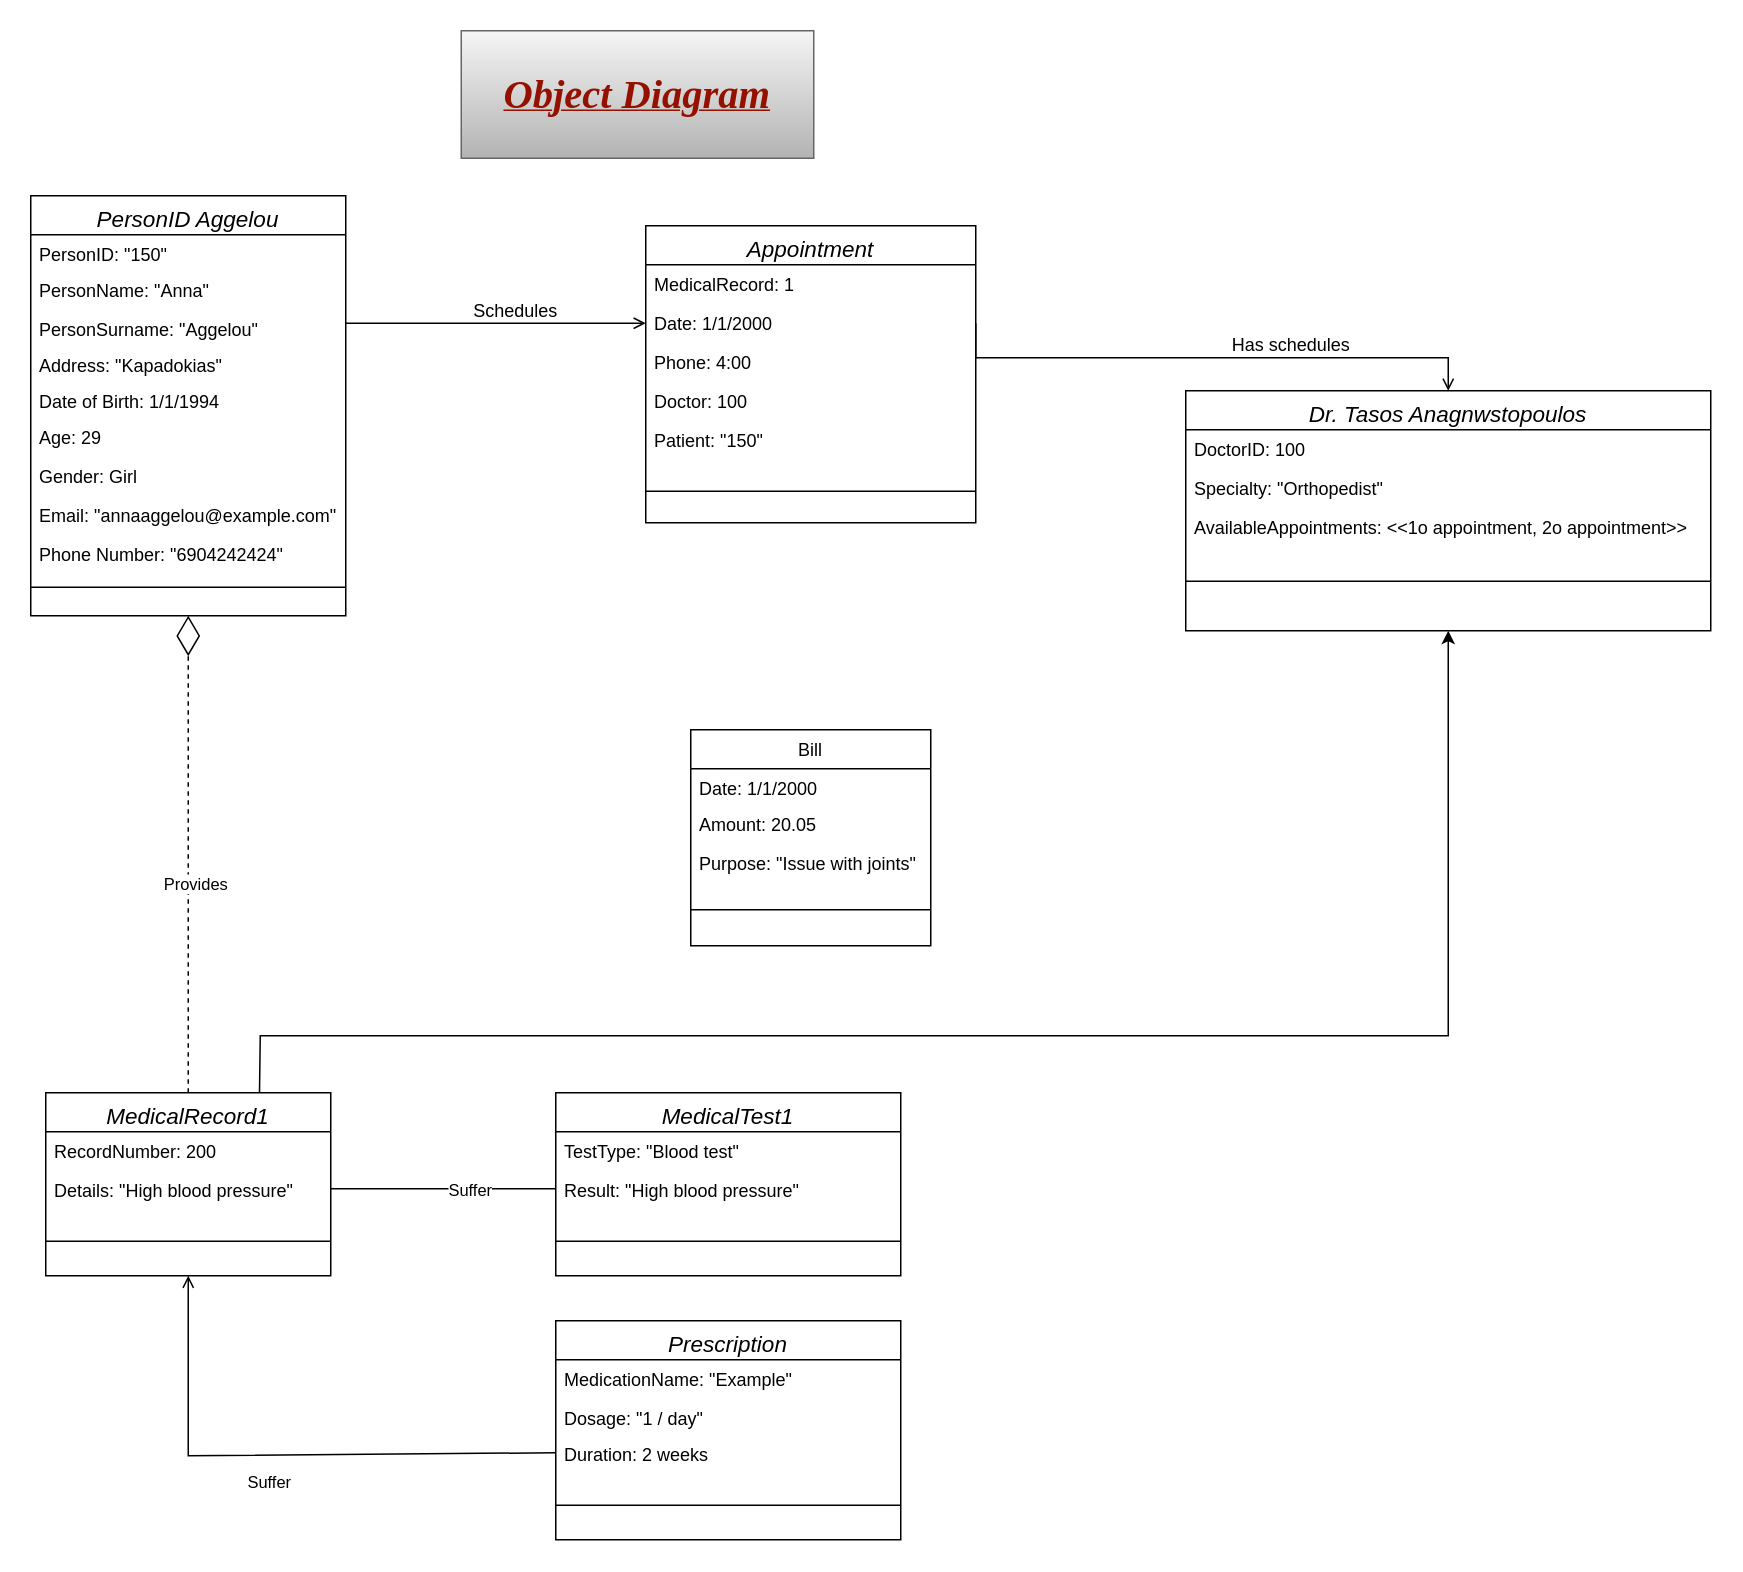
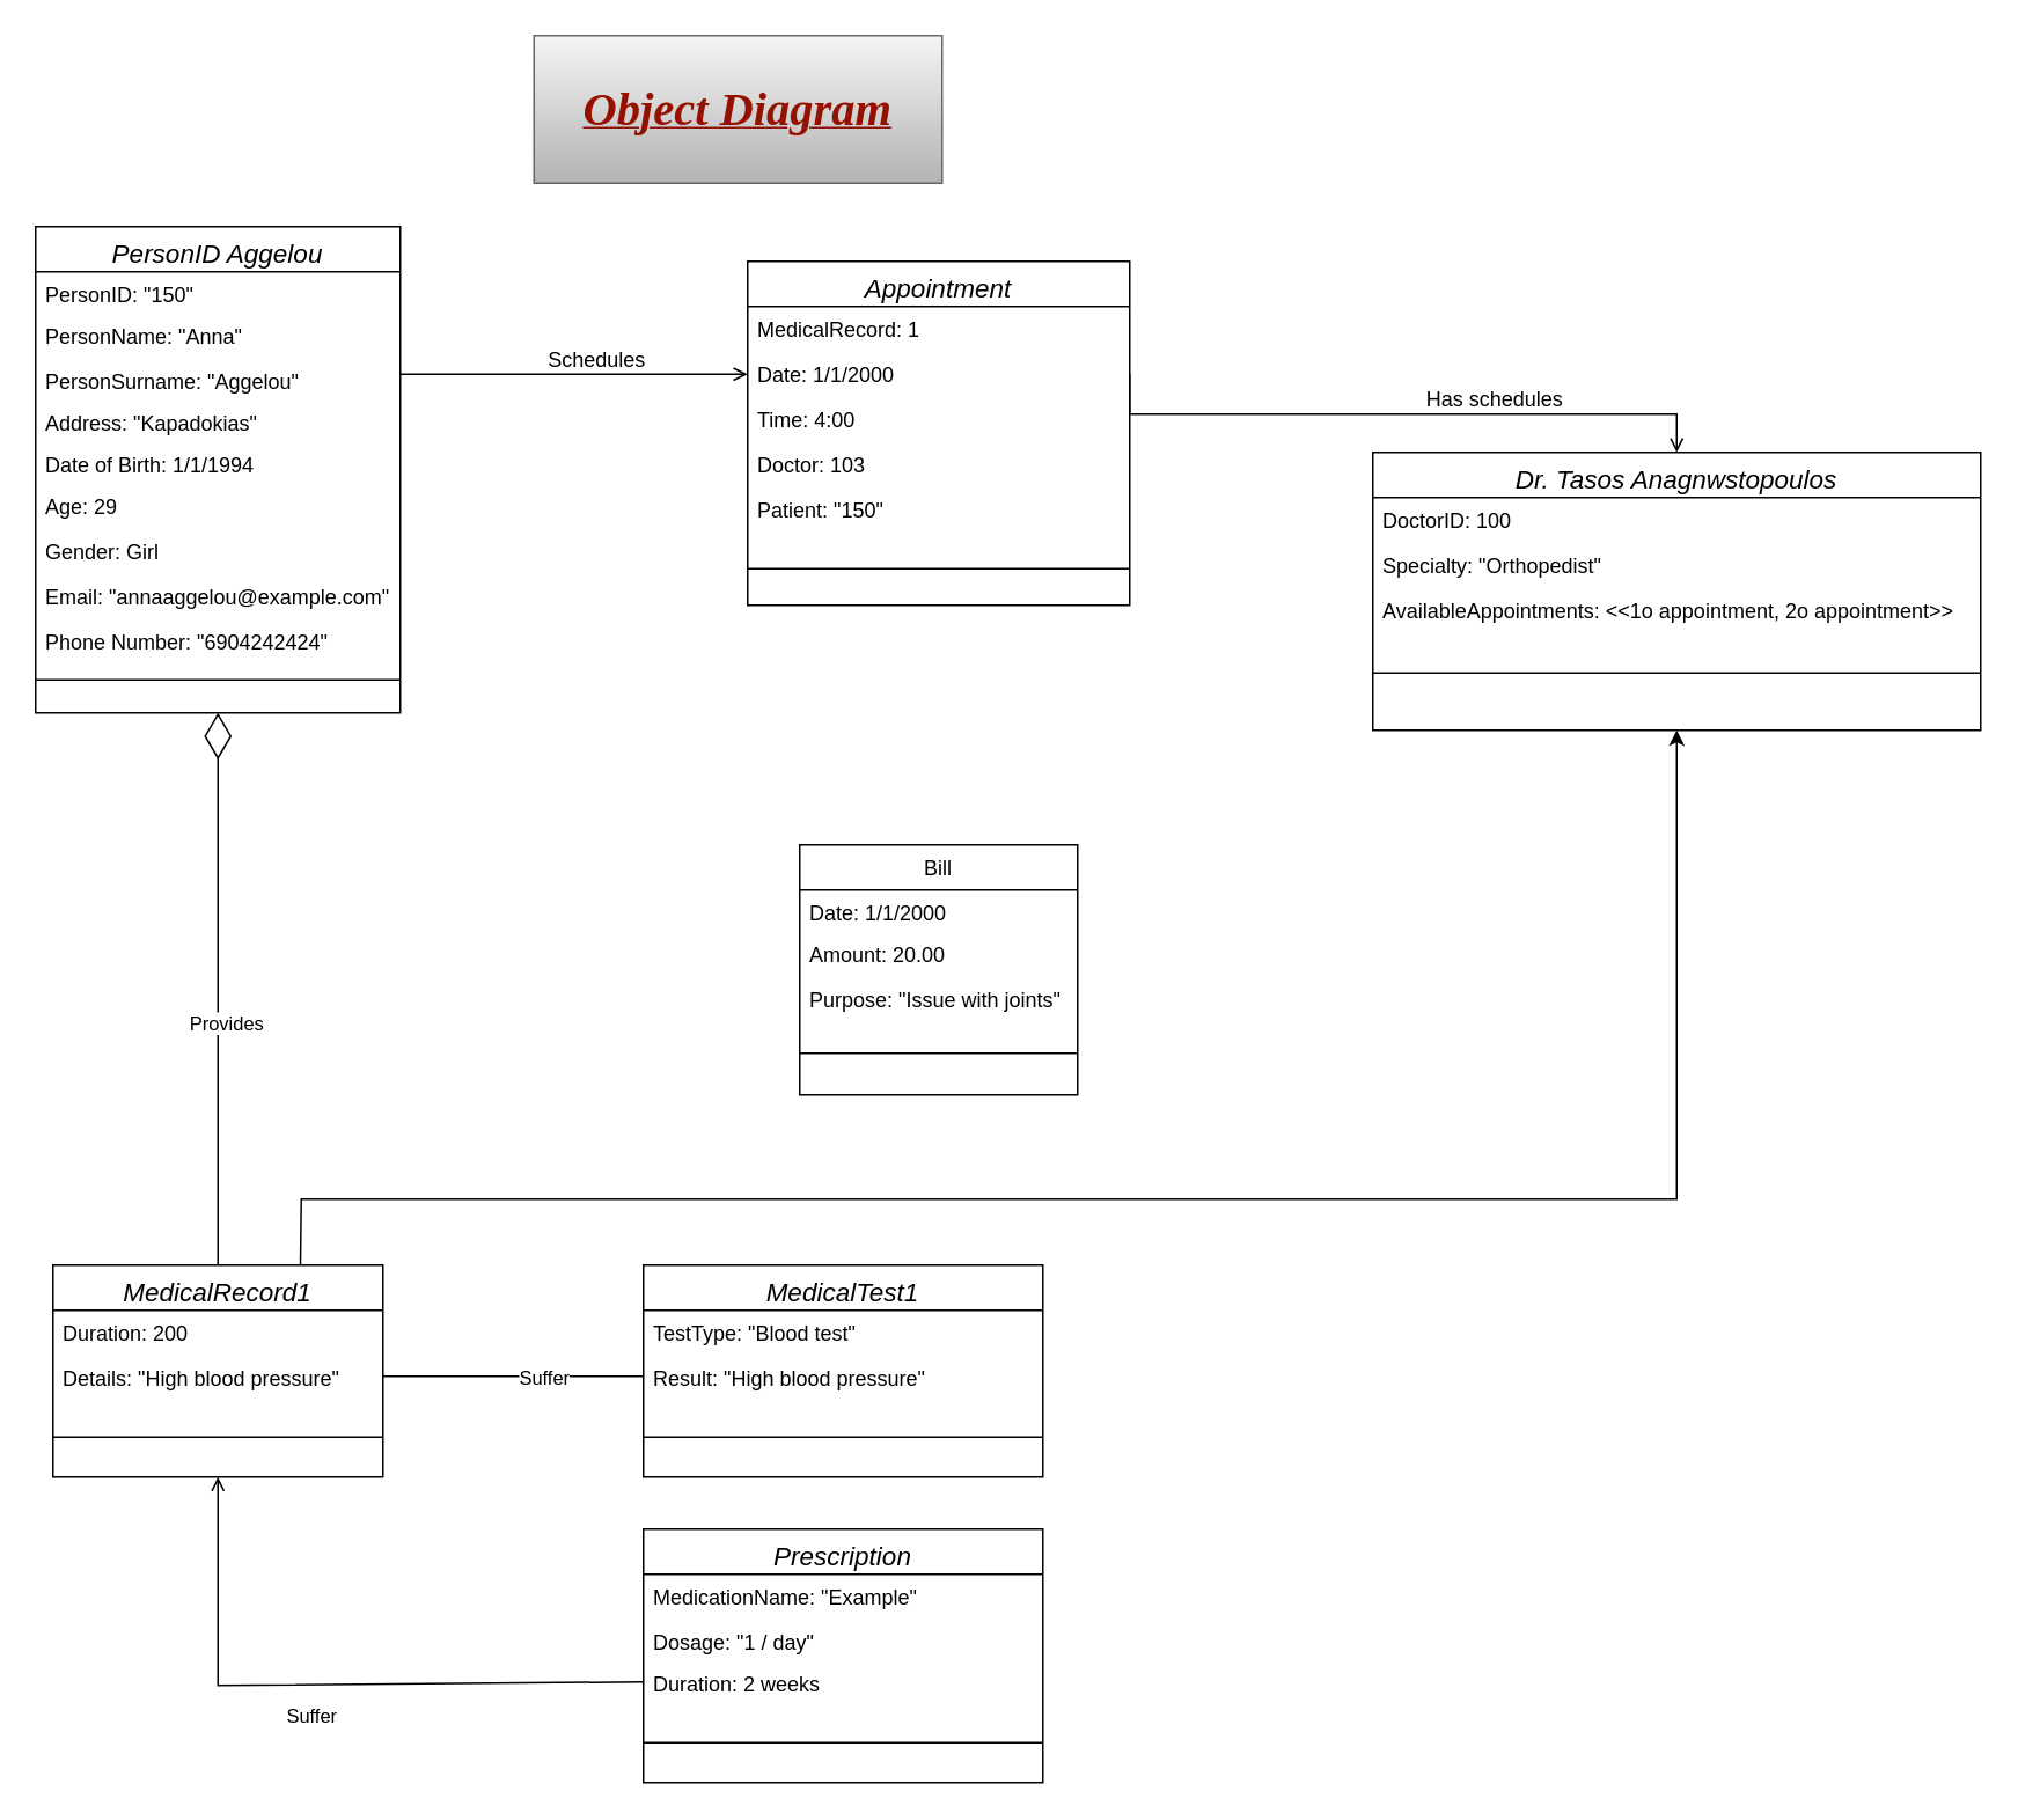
- <mxCell id="20" value="Phone: 4:00" style="text;align=left;verticalAlign=top;spacingLeft=4;spacingRight=4;overflow=hidden;rotatable=0;points=[[0,0.5],[1,0.5]];portConstraint=eastwest;rounded=0;shadow=0;html=0;" vertex="1" parent="17"><mxGeometry y="78" width="220" height="26" as="geometry" /></mxCell>
+ <mxCell id="20" value="Time: 4:00" style="text;align=left;verticalAlign=top;spacingLeft=4;spacingRight=4;overflow=hidden;rotatable=0;points=[[0,0.5],[1,0.5]];portConstraint=eastwest;rounded=0;shadow=0;html=0;" vertex="1" parent="17"><mxGeometry y="78" width="220" height="26" as="geometry" /></mxCell>
- <mxCell id="21" value="Doctor: 100" style="text;align=left;verticalAlign=top;spacingLeft=4;spacingRight=4;overflow=hidden;rotatable=0;points=[[0,0.5],[1,0.5]];portConstraint=eastwest;rounded=0;shadow=0;html=0;" vertex="1" parent="17"><mxGeometry y="104" width="220" height="26" as="geometry" /></mxCell>
+ <mxCell id="21" value="Doctor: 103" style="text;align=left;verticalAlign=top;spacingLeft=4;spacingRight=4;overflow=hidden;rotatable=0;points=[[0,0.5],[1,0.5]];portConstraint=eastwest;rounded=0;shadow=0;html=0;" vertex="1" parent="17"><mxGeometry y="104" width="220" height="26" as="geometry" /></mxCell>
- <mxCell id="41" value="" style="endArrow=diamondThin;endFill=0;endSize=24;html=1;rounded=0;exitX=0.5;exitY=0;exitDx=0;exitDy=0;entryX=0.5;entryY=1;entryDx=0;entryDy=0;dashed=1;" edge="1" parent="1" source="37" target="2"><mxGeometry width="160" relative="1" as="geometry"><mxPoint x="120" y="480" as="sourcePoint" /><mxPoint x="280" y="480" as="targetPoint" /></mxGeometry></mxCell>
+ <mxCell id="41" value="" style="endArrow=diamondThin;endFill=0;endSize=24;html=1;rounded=0;exitX=0.5;exitY=0;exitDx=0;exitDy=0;entryX=0.5;entryY=1;entryDx=0;entryDy=0;" edge="1" parent="1" source="37" target="2"><mxGeometry width="160" relative="1" as="geometry"><mxPoint x="120" y="480" as="sourcePoint" /><mxPoint x="280" y="480" as="targetPoint" /></mxGeometry></mxCell>
- <mxCell id="34" value="Amount: 20.05" style="text;align=left;verticalAlign=top;spacingLeft=4;spacingRight=4;overflow=hidden;rotatable=0;points=[[0,0.5],[1,0.5]];portConstraint=eastwest;rounded=0;shadow=0;html=0;" vertex="1" parent="32"><mxGeometry y="50" width="160" height="26" as="geometry" /></mxCell>
+ <mxCell id="34" value="Amount: 20.00" style="text;align=left;verticalAlign=top;spacingLeft=4;spacingRight=4;overflow=hidden;rotatable=0;points=[[0,0.5],[1,0.5]];portConstraint=eastwest;rounded=0;shadow=0;html=0;" vertex="1" parent="32"><mxGeometry y="50" width="160" height="26" as="geometry" /></mxCell>
- <mxCell id="38" value="RecordNumber: 200" style="text;align=left;verticalAlign=top;spacingLeft=4;spacingRight=4;overflow=hidden;rotatable=0;points=[[0,0.5],[1,0.5]];portConstraint=eastwest;rounded=0;shadow=0;html=0;" vertex="1" parent="37"><mxGeometry y="26" width="190" height="26" as="geometry" /></mxCell>
+ <mxCell id="38" value="Duration: 200" style="text;align=left;verticalAlign=top;spacingLeft=4;spacingRight=4;overflow=hidden;rotatable=0;points=[[0,0.5],[1,0.5]];portConstraint=eastwest;rounded=0;shadow=0;html=0;" vertex="1" parent="37"><mxGeometry y="26" width="190" height="26" as="geometry" /></mxCell>
